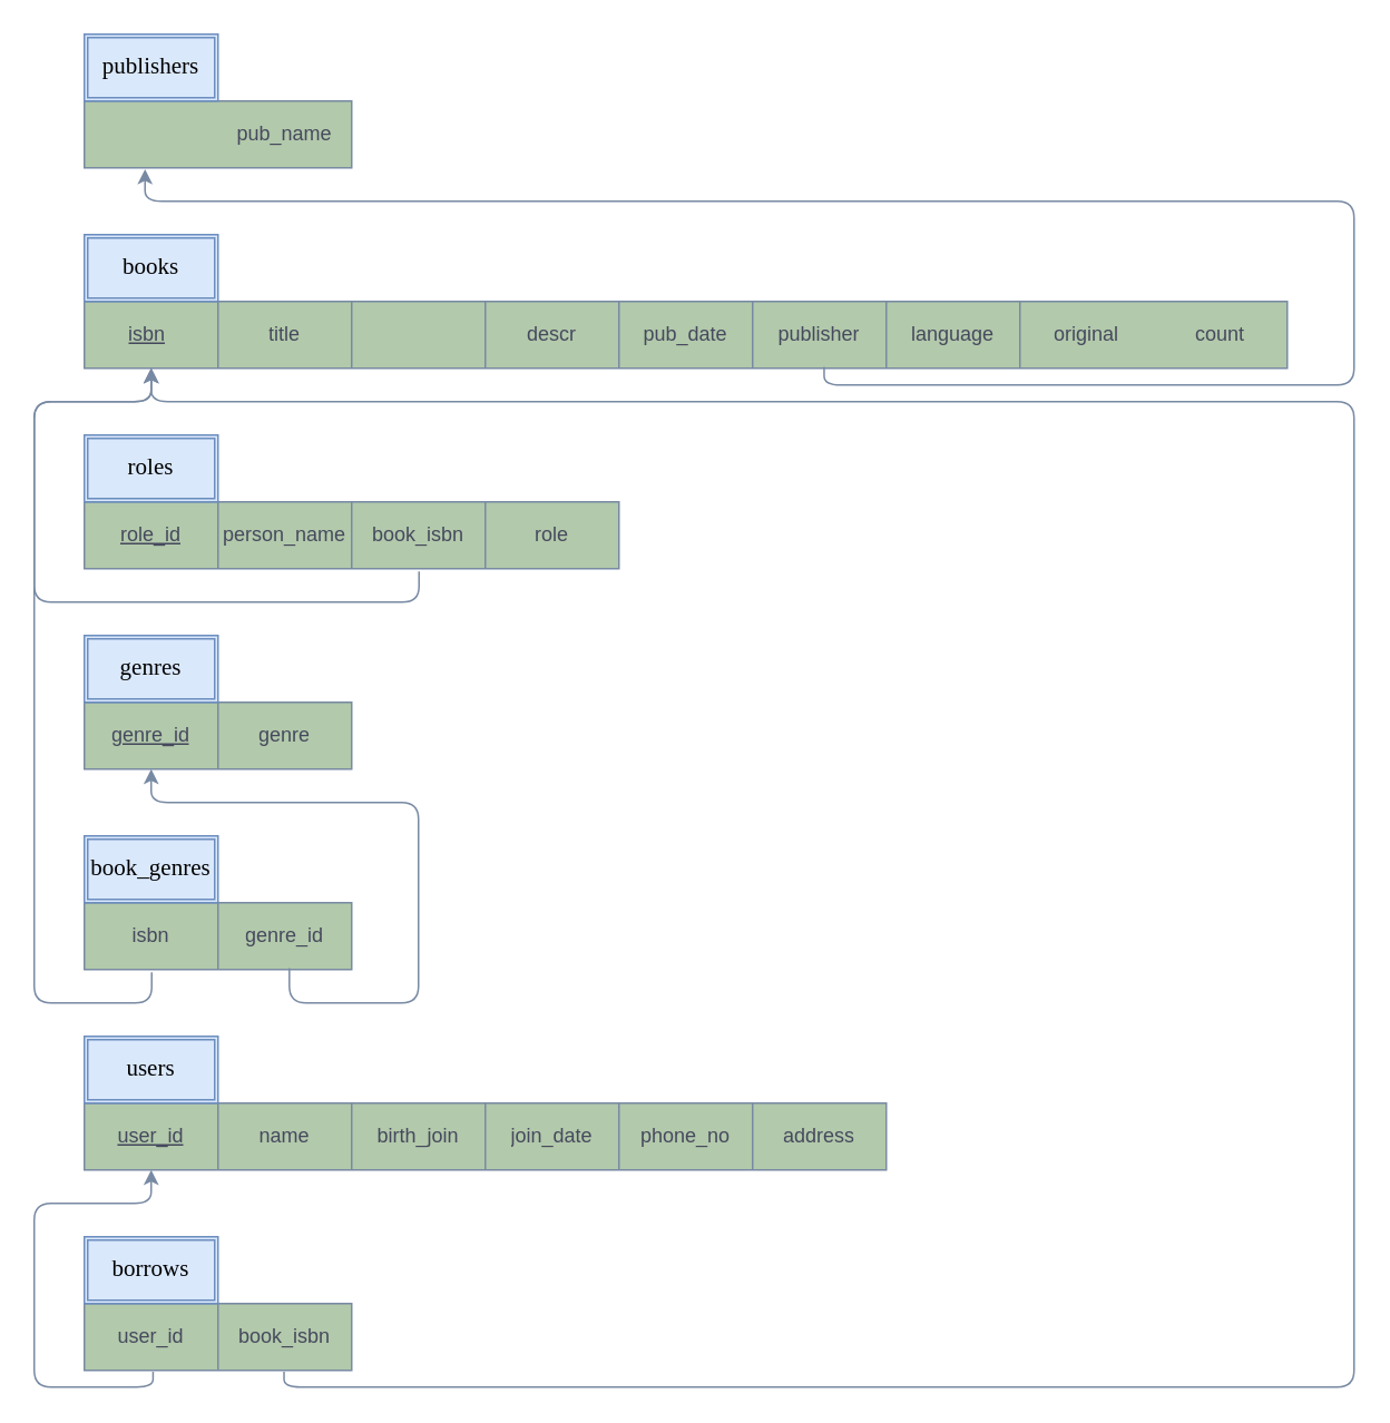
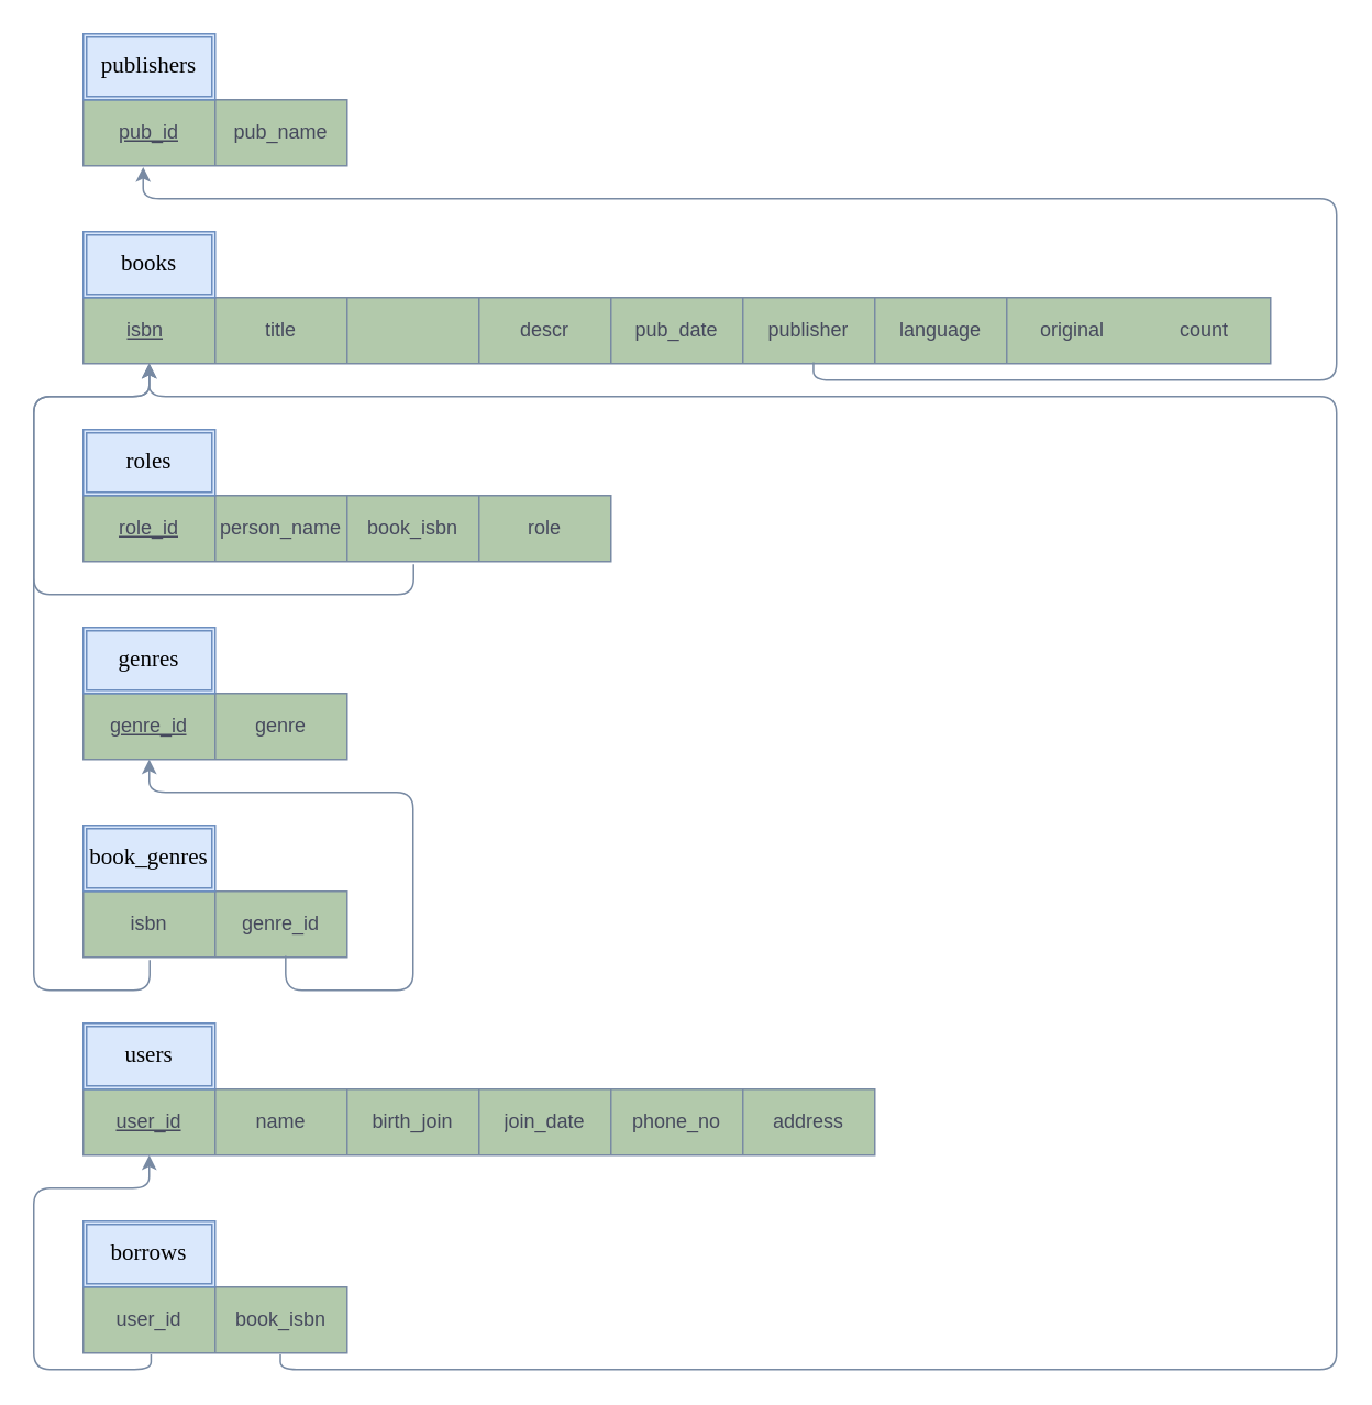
+ <mxCell id="4" value="&lt;u&gt;pub_id&lt;/u&gt;" style="shape=partialRectangle;html=1;whiteSpace=wrap;connectable=0;fillColor=none;top=0;left=0;bottom=0;right=0;overflow=hidden;strokeColor=#788AA3;fontColor=#46495D;" vertex="1" parent="3"><mxGeometry width="80" height="40" as="geometry" /></mxCell>
